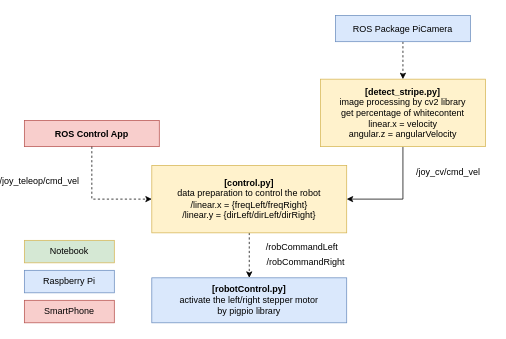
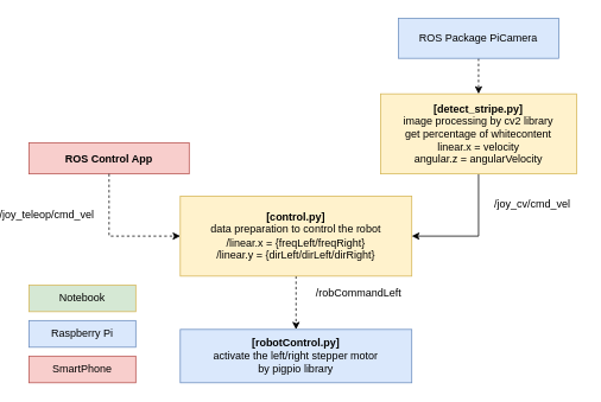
- <mxCell id="14" value="ROS Package PiCamera" style="rounded=0;whiteSpace=wrap;html=1;fillColor=#dae8fc;strokeColor=#6c8ebf;" vertex="1" parent="1"><mxGeometry x="435" y="20" width="180" height="35" as="geometry" /></mxCell>
+ <mxCell id="14" value="ROS Package PiCamera" style="rounded=0;whiteSpace=wrap;html=1;fillColor=#dae8fc;strokeColor=#6c8ebf;" vertex="1" parent="1"><mxGeometry x="435" y="20" width="180" height="45" as="geometry" /></mxCell>
- <mxCell id="12" value="/robCommandRight" style="text;html=1;align=center;verticalAlign=middle;resizable=0;points=[];autosize=1;" parent="1" vertex="1"><mxGeometry x="325" y="340" width="140" height="20" as="geometry" /></mxCell>
